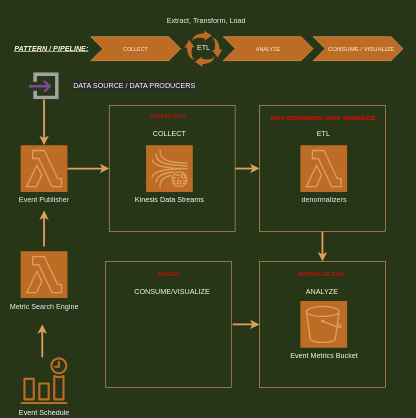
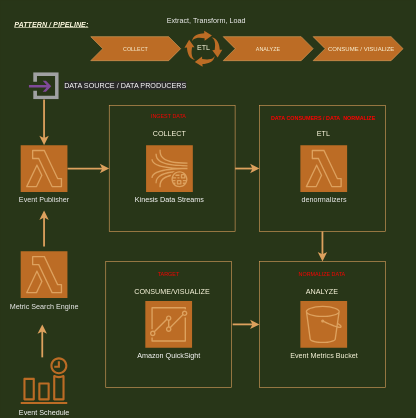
- <mxCell id="24" value="&lt;b&gt;&lt;u&gt;&lt;i&gt;PATTERN / PIPELINE:&lt;/i&gt;&lt;/u&gt;&lt;/b&gt;" style="text;html=1;strokeColor=none;fillColor=none;align=center;verticalAlign=middle;whiteSpace=wrap;rounded=0;labelBackgroundColor=none;fontColor=#FEFAE0;" parent="1" vertex="1"><mxGeometry x="20" y="70" width="130.92" height="20" as="geometry" /></mxCell>
+ <mxCell id="24" value="&lt;b&gt;&lt;u&gt;&lt;i&gt;PATTERN / PIPELINE:&lt;/i&gt;&lt;/u&gt;&lt;/b&gt;" style="text;html=1;strokeColor=none;fillColor=none;align=center;verticalAlign=middle;whiteSpace=wrap;rounded=0;labelBackgroundColor=none;fontColor=#FEFAE0;" parent="1" vertex="1"><mxGeometry x="20" y="30" width="130.92" height="20" as="geometry" /></mxCell>
- <mxCell id="19" value="&lt;span style=&quot;color: rgb(255 , 255 , 255) ; font-family: &amp;#34;helvetica&amp;#34; ; font-size: 12px ; font-style: normal ; font-weight: 400 ; letter-spacing: normal ; text-align: center ; text-indent: 0px ; text-transform: none ; word-spacing: 0px ; background-color: rgb(42 , 42 , 42) ; display: inline ; float: none&quot;&gt;DATA SOURCE / DATA PRODUCERS&lt;/span&gt;" style="text;whiteSpace=wrap;html=1;fontColor=#FEFAE0;rounded=0;" parent="1" vertex="1"><mxGeometry x="119.69" y="127.5" width="212" height="30" as="geometry" /></mxCell>
+ <mxCell id="19" value="&lt;span style=&quot;color: rgb(255 , 255 , 255) ; font-family: &amp;#34;helvetica&amp;#34; ; font-size: 12px ; font-style: normal ; font-weight: 400 ; letter-spacing: normal ; text-align: center ; text-indent: 0px ; text-transform: none ; word-spacing: 0px ; background-color: rgb(42 , 42 , 42) ; display: inline ; float: none&quot;&gt;DATA SOURCE / DATA PRODUCERS&lt;/span&gt;" style="text;whiteSpace=wrap;html=1;fontColor=#FEFAE0;rounded=0;" parent="1" vertex="1"><mxGeometry x="104.69" y="127.5" width="212" height="30" as="geometry" /></mxCell>
+ <mxCell id="10" value="&lt;font color=&quot;#ffffff&quot;&gt;Amazon QuickSight&lt;/font&gt;" style="sketch=0;points=[[0,0,0],[0.25,0,0],[0.5,0,0],[0.75,0,0],[1,0,0],[0,1,0],[0.25,1,0],[0.5,1,0],[0.75,1,0],[1,1,0],[0,0.25,0],[0,0.5,0],[0,0.75,0],[1,0.25,0],[1,0.5,0],[1,0.75,0]];outlineConnect=0;fontColor=#FEFAE0;gradientDirection=north;fillColor=#BC6C25;strokeColor=#DDA15E;dashed=0;verticalLabelPosition=bottom;verticalAlign=top;align=center;html=1;fontSize=12;fontStyle=0;aspect=fixed;shape=mxgraph.aws4.resourceIcon;resIcon=mxgraph.aws4.quicksight;rounded=0;" parent="1" vertex="1"><mxGeometry x="241.92" y="501" width="78" height="78" as="geometry" /></mxCell>
